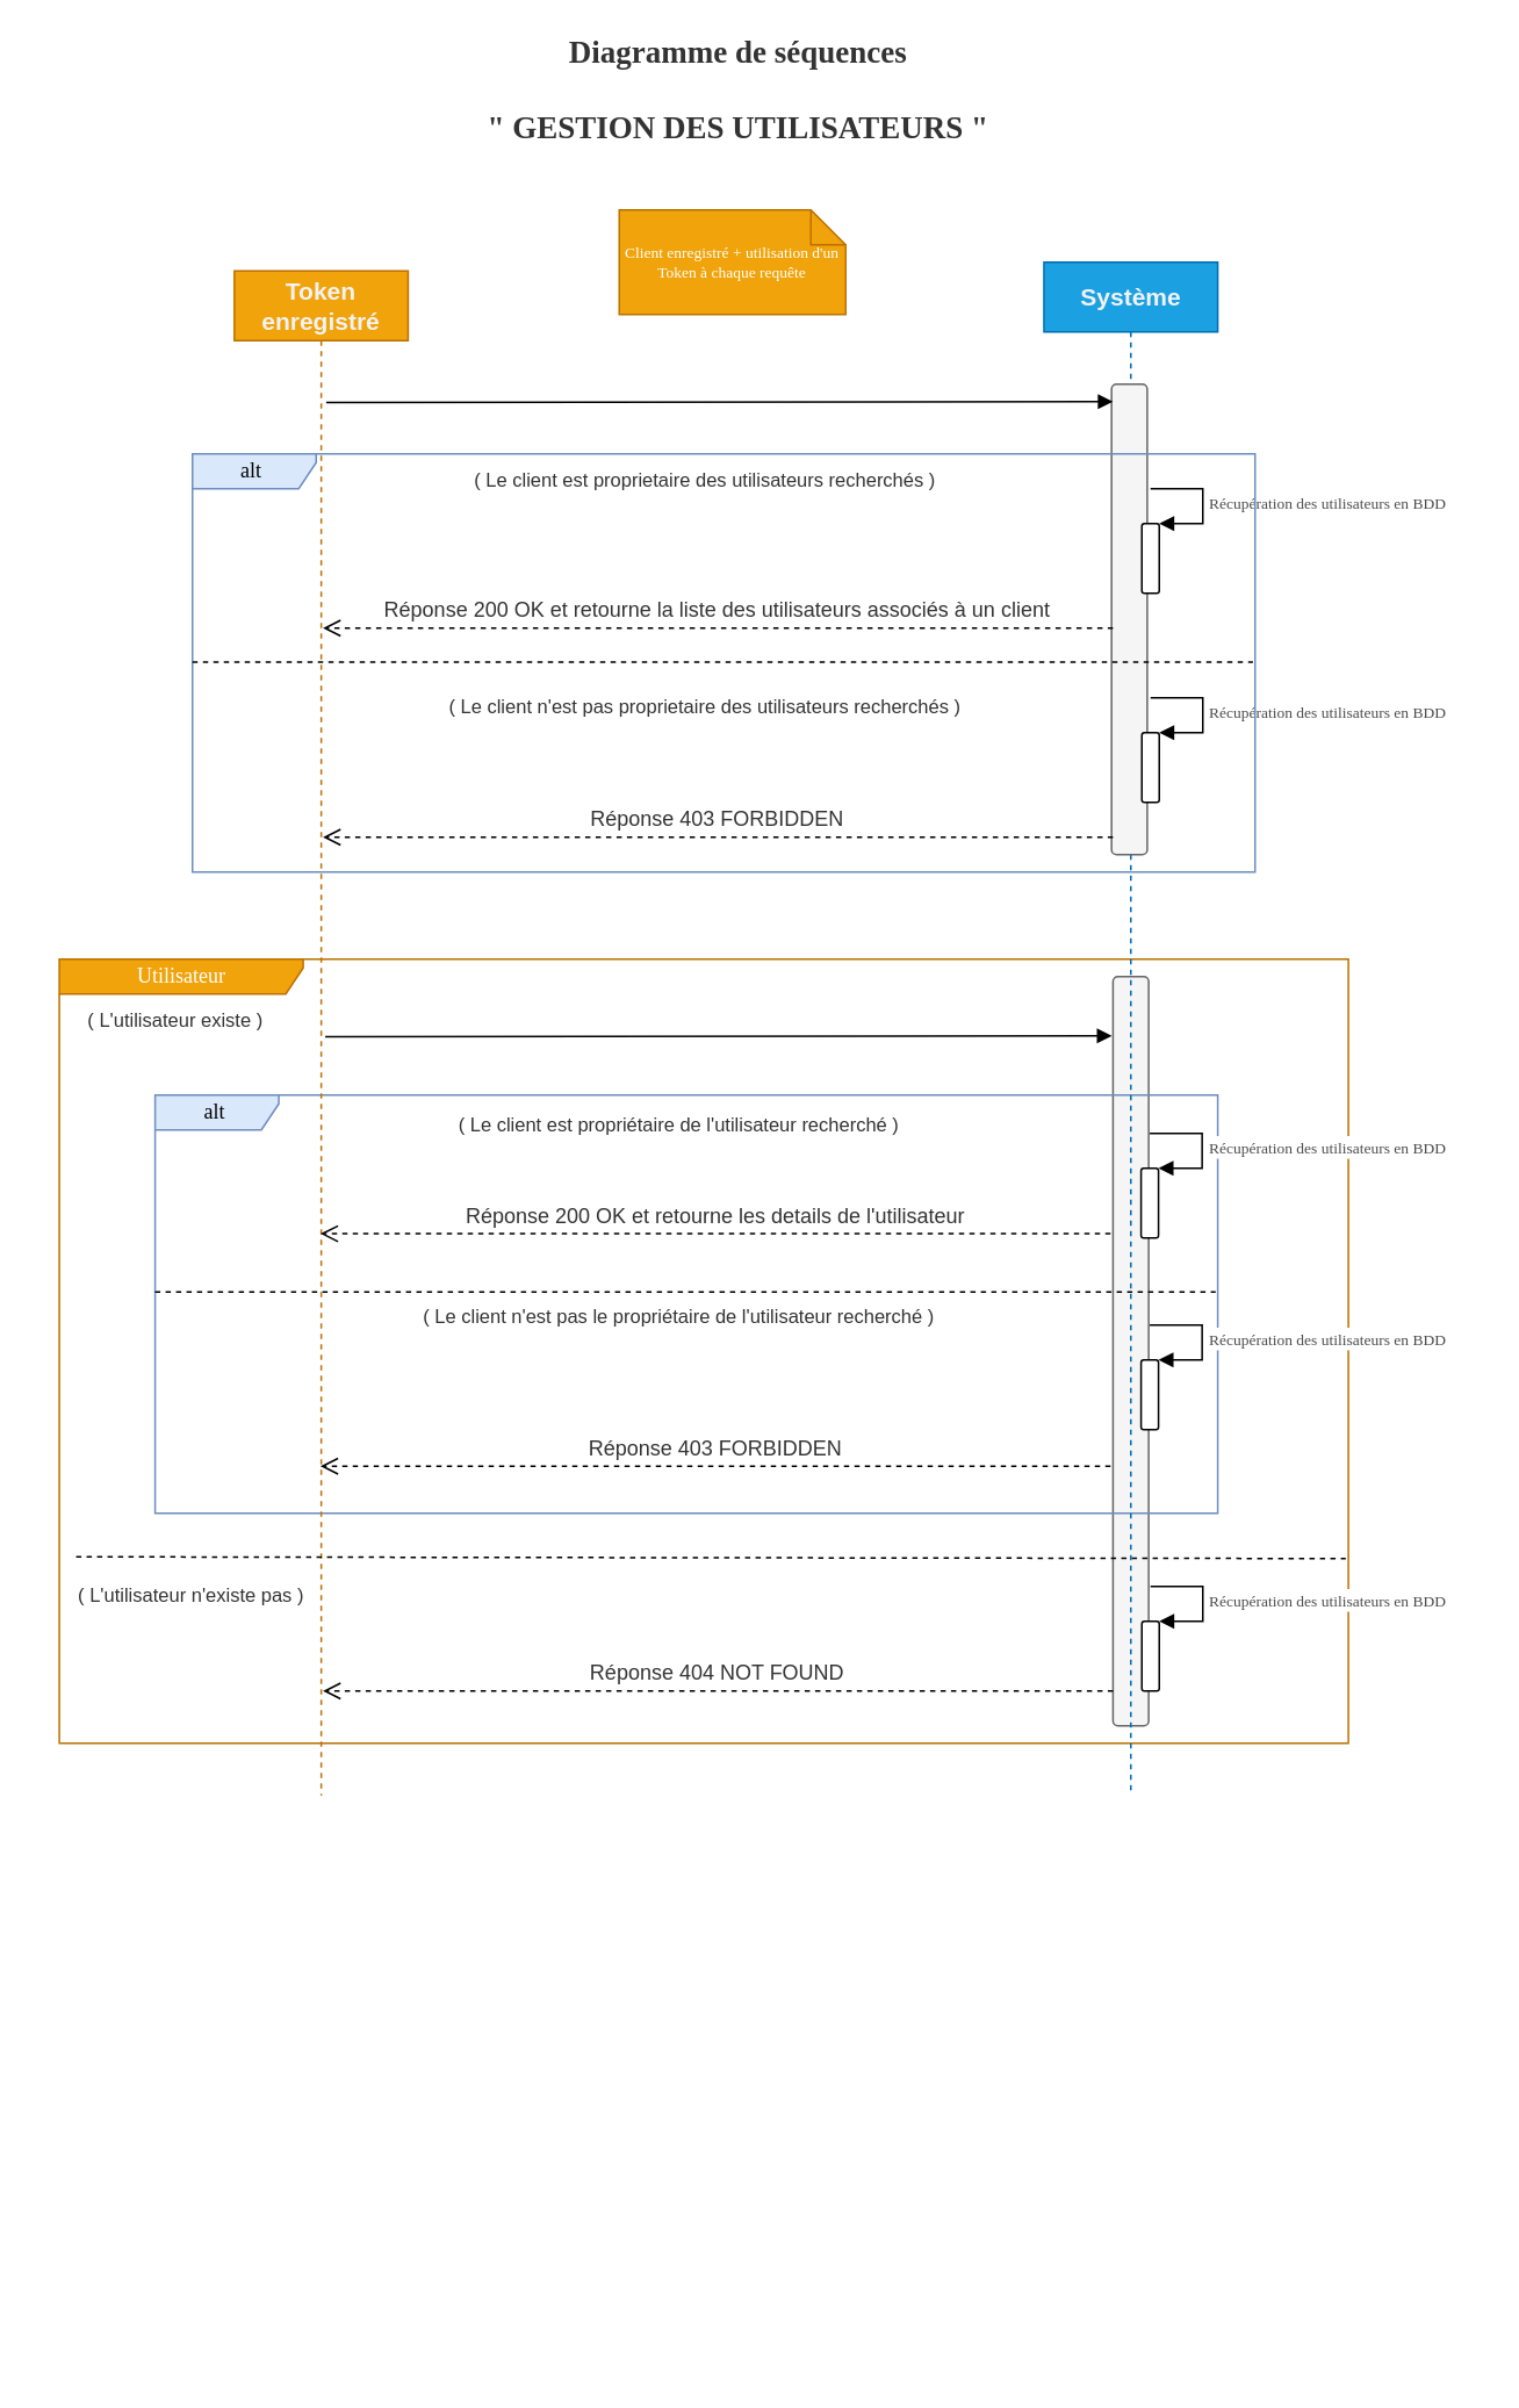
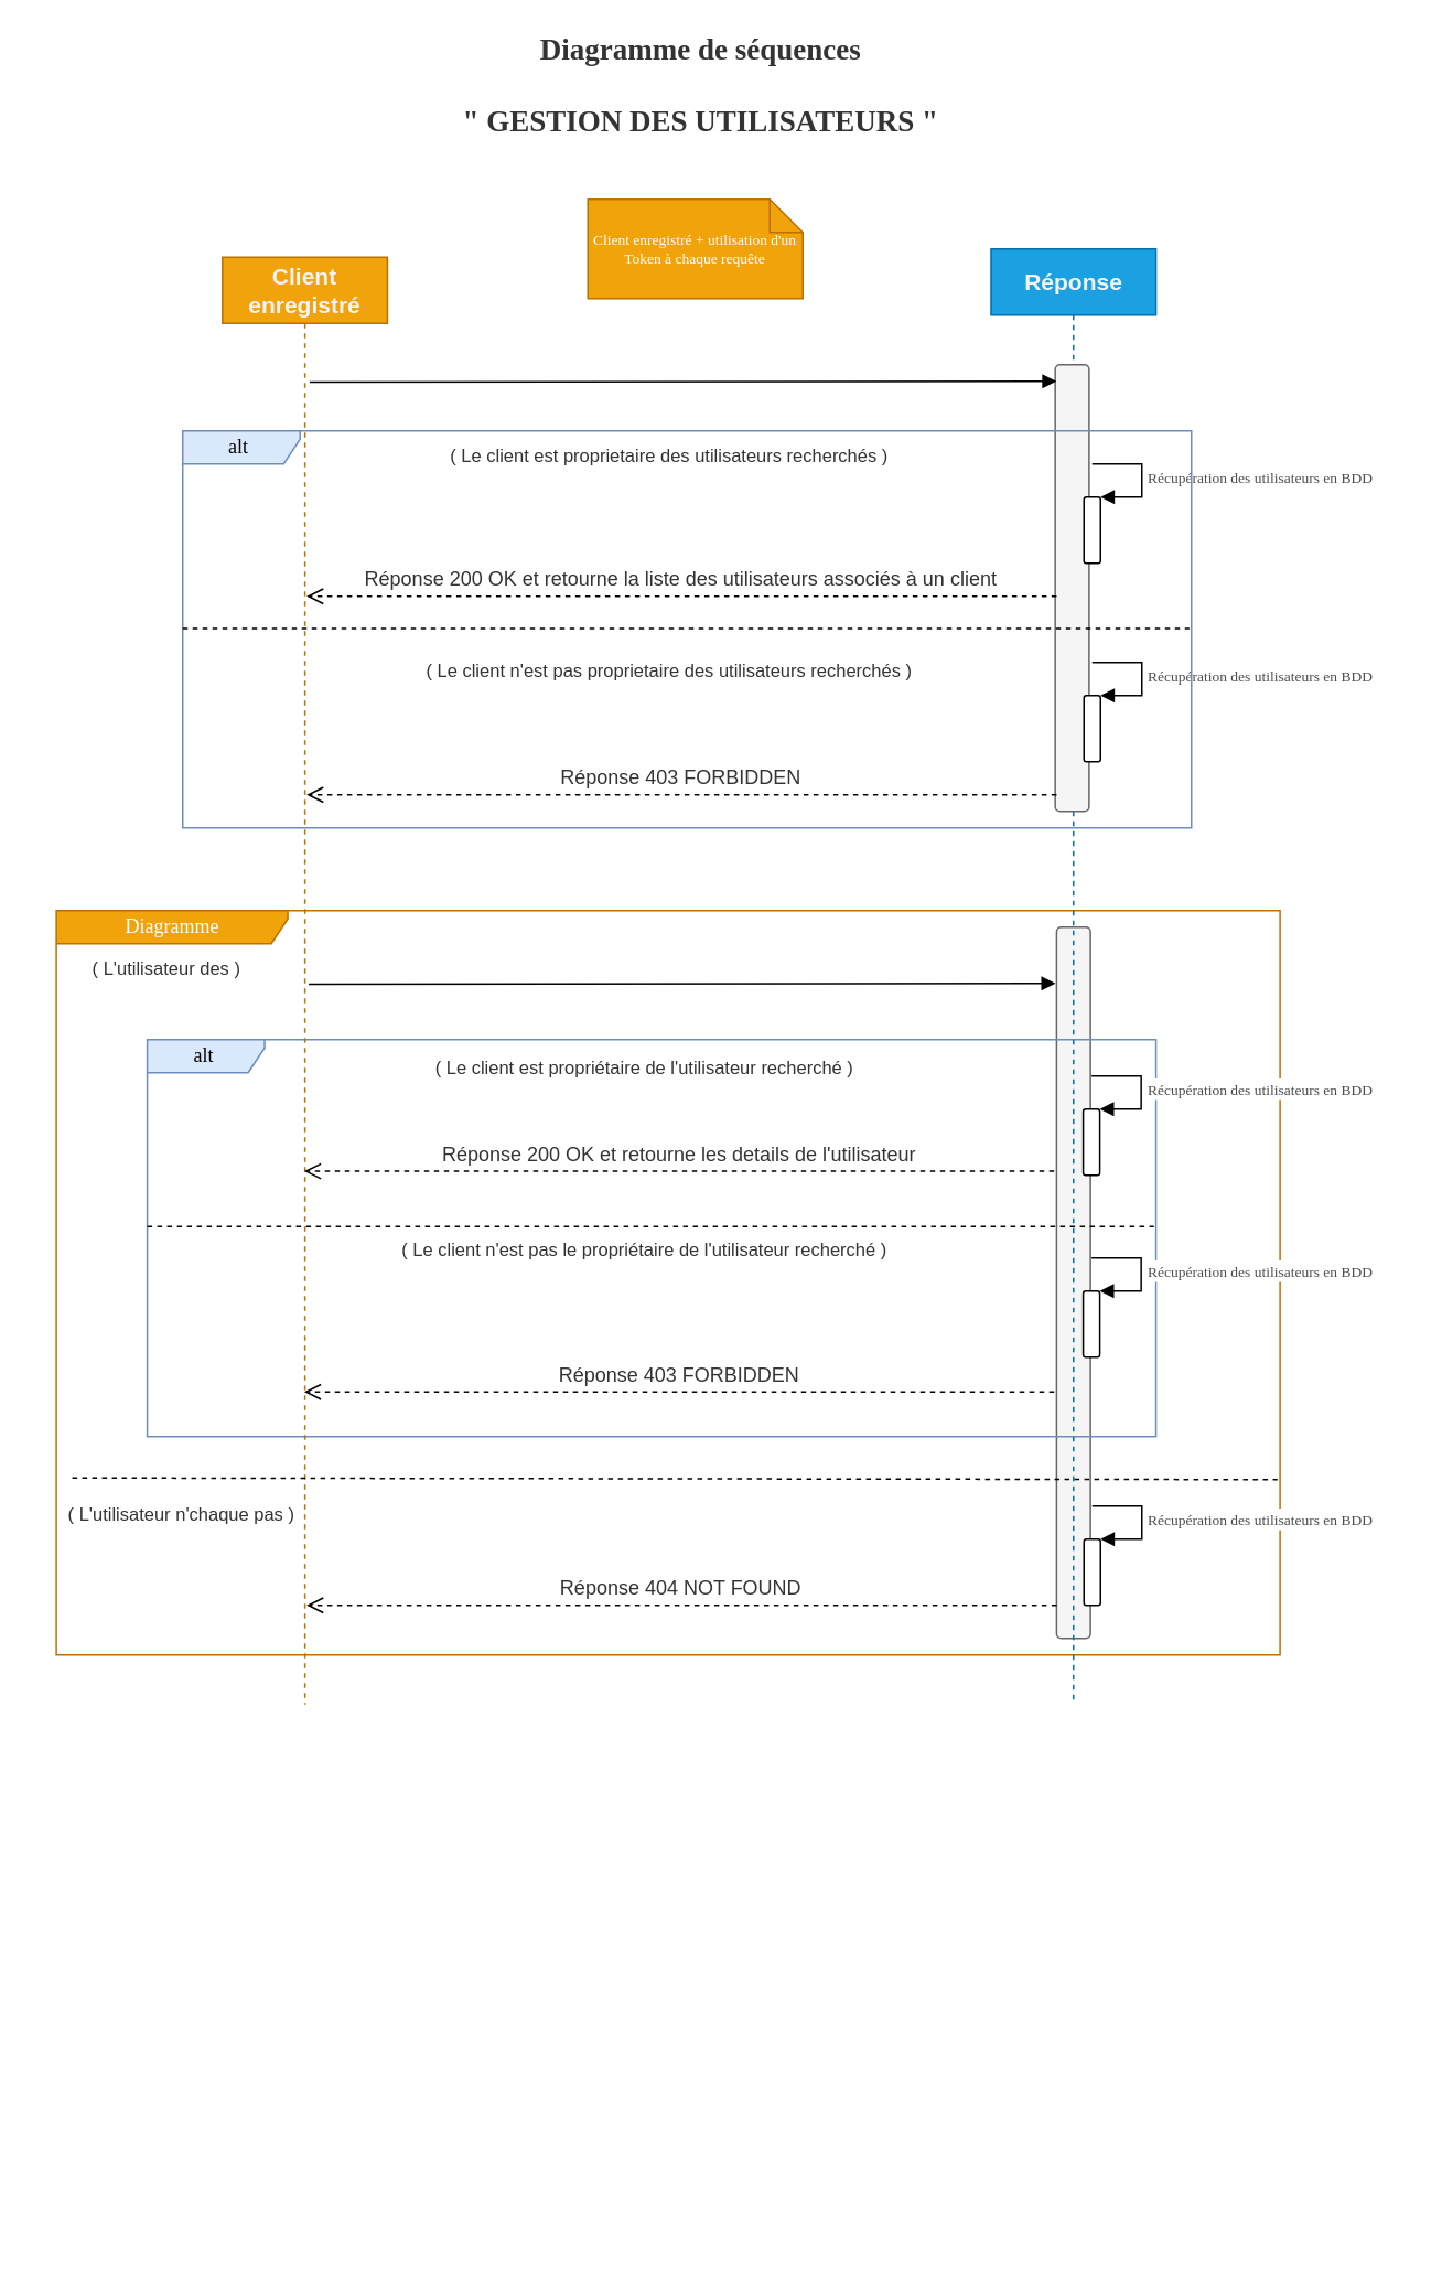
- <mxCell id="7" value="&lt;font color=&quot;#f2f2f2&quot;&gt;&lt;span style=&quot;font-size: 14px;&quot;&gt;&lt;b&gt;Système&lt;/b&gt;&lt;/span&gt;&lt;/font&gt;" style="shape=umlLifeline;perimeter=lifelinePerimeter;whiteSpace=wrap;html=1;container=1;collapsible=0;recursiveResize=0;outlineConnect=0;fillColor=#1ba1e2;fontColor=#ffffff;strokeColor=#006EAF;" parent="3" vertex="1"><mxGeometry x="578.81" width="99.75" height="880" as="geometry" /></mxCell>
+ <mxCell id="7" value="&lt;font color=&quot;#f2f2f2&quot;&gt;&lt;span style=&quot;font-size: 14px;&quot;&gt;&lt;b&gt;Réponse&lt;/b&gt;&lt;/span&gt;&lt;/font&gt;" style="shape=umlLifeline;perimeter=lifelinePerimeter;whiteSpace=wrap;html=1;container=1;collapsible=0;recursiveResize=0;outlineConnect=0;fillColor=#1ba1e2;fontColor=#ffffff;strokeColor=#006EAF;" parent="3" vertex="1"><mxGeometry x="578.81" width="99.75" height="880" as="geometry" /></mxCell>
- <mxCell id="13" value="&lt;b&gt;&lt;font style=&quot;font-size: 14px;&quot; color=&quot;#f2f2f2&quot;&gt;Token&lt;br&gt;enregistré&lt;br&gt;&lt;/font&gt;&lt;/b&gt;" style="shape=umlLifeline;perimeter=lifelinePerimeter;whiteSpace=wrap;html=1;container=1;collapsible=0;recursiveResize=0;outlineConnect=0;fillColor=#f0a30a;fontColor=#000000;strokeColor=#BD7000;" parent="3" vertex="1"><mxGeometry x="114.04" y="5" width="99.75" height="875" as="geometry" /></mxCell>
+ <mxCell id="13" value="&lt;b&gt;&lt;font style=&quot;font-size: 14px;&quot; color=&quot;#f2f2f2&quot;&gt;Client&lt;br&gt;enregistré&lt;br&gt;&lt;/font&gt;&lt;/b&gt;" style="shape=umlLifeline;perimeter=lifelinePerimeter;whiteSpace=wrap;html=1;container=1;collapsible=0;recursiveResize=0;outlineConnect=0;fillColor=#f0a30a;fontColor=#000000;strokeColor=#BD7000;" parent="3" vertex="1"><mxGeometry x="114.04" y="5" width="99.75" height="875" as="geometry" /></mxCell>
- <mxCell id="6" value="&lt;font color=&quot;#ffffff&quot;&gt;Utilisateur&lt;/font&gt;" style="shape=umlFrame;whiteSpace=wrap;html=1;rounded=1;fontFamily=Verdana;fontSize=12;width=140;height=20;fillColor=#f0a30a;strokeColor=#BD7000;fontColor=#000000;" parent="3" vertex="1"><mxGeometry x="13.56" y="400" width="740" height="450" as="geometry" /></mxCell>
+ <mxCell id="6" value="&lt;font color=&quot;#ffffff&quot;&gt;Diagramme&lt;/font&gt;" style="shape=umlFrame;whiteSpace=wrap;html=1;rounded=1;fontFamily=Verdana;fontSize=12;width=140;height=20;fillColor=#f0a30a;strokeColor=#BD7000;fontColor=#000000;" parent="3" vertex="1"><mxGeometry x="13.56" y="400" width="740" height="450" as="geometry" /></mxCell>
- <mxCell id="34" value="&lt;font style=&quot;font-size: 11px;&quot; face=&quot;Helvetica&quot; color=&quot;#333333&quot;&gt;( L'utilisateur existe )&lt;/font&gt;" style="text;html=1;align=center;verticalAlign=middle;resizable=0;points=[];autosize=1;strokeColor=none;fillColor=none;fontFamily=Verdana;" parent="3" vertex="1"><mxGeometry x="20" y="420" width="120" height="30" as="geometry" /></mxCell>
+ <mxCell id="34" value="&lt;font style=&quot;font-size: 11px;&quot; face=&quot;Helvetica&quot; color=&quot;#333333&quot;&gt;( L'utilisateur des )&lt;/font&gt;" style="text;html=1;align=center;verticalAlign=middle;resizable=0;points=[];autosize=1;strokeColor=none;fillColor=none;fontFamily=Verdana;" parent="3" vertex="1"><mxGeometry x="20" y="420" width="120" height="30" as="geometry" /></mxCell>
- <mxCell id="35" value="&lt;font style=&quot;font-size: 11px;&quot; face=&quot;Helvetica&quot; color=&quot;#333333&quot;&gt;( L'utilisateur n'existe pas )&lt;/font&gt;" style="text;html=1;align=center;verticalAlign=middle;resizable=0;points=[];autosize=1;strokeColor=none;fillColor=none;fontFamily=Verdana;" parent="3" vertex="1"><mxGeometry x="13.56" y="750" width="150" height="30" as="geometry" /></mxCell>
+ <mxCell id="35" value="&lt;font style=&quot;font-size: 11px;&quot; face=&quot;Helvetica&quot; color=&quot;#333333&quot;&gt;( L'utilisateur n'chaque pas )&lt;/font&gt;" style="text;html=1;align=center;verticalAlign=middle;resizable=0;points=[];autosize=1;strokeColor=none;fillColor=none;fontFamily=Verdana;" parent="3" vertex="1"><mxGeometry x="13.56" y="750" width="150" height="30" as="geometry" /></mxCell>
